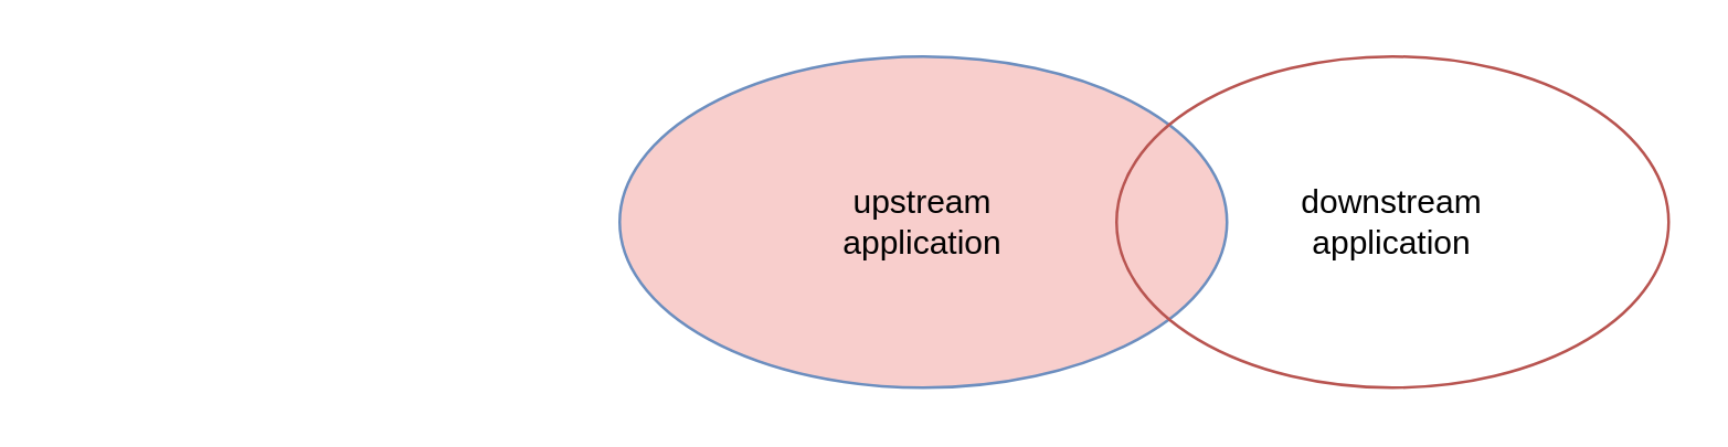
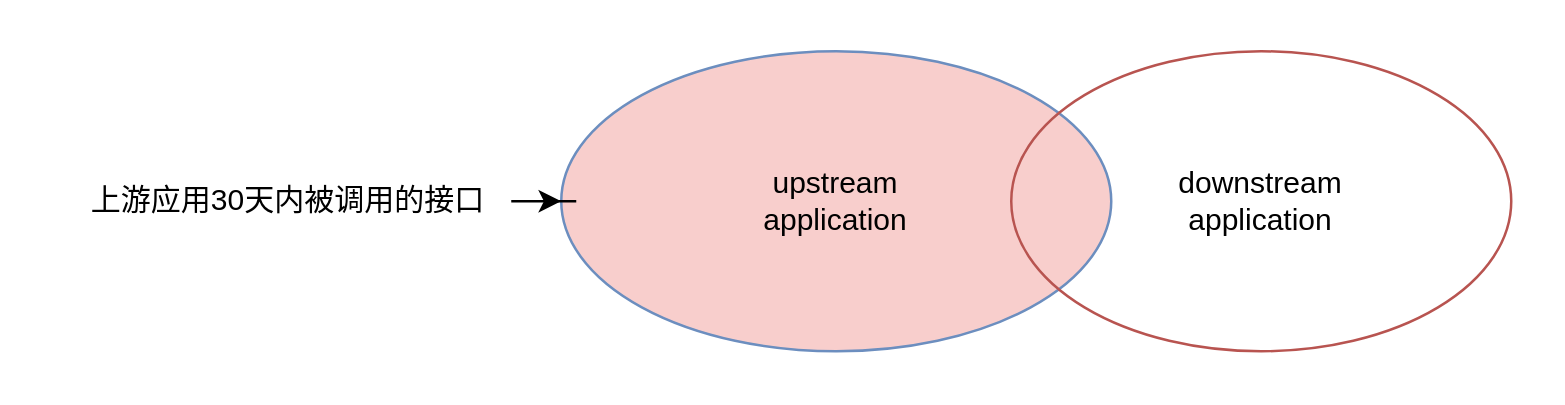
+ <mxCell id="5" value="上游应用30天内被调用的接口" style="text;html=1;strokeColor=none;fillColor=none;align=center;verticalAlign=middle;whiteSpace=wrap;rounded=0;" vertex="1" parent="1"><mxGeometry x="20" y="65" width="190" height="30" as="geometry" /></mxCell>
+ <mxCell id="4" value="" style="edgeStyle=orthogonalEdgeStyle;rounded=0;orthogonalLoop=1;jettySize=auto;html=1;" edge="1" parent="1" source="5" target="2"><mxGeometry relative="1" as="geometry" /></mxCell>
